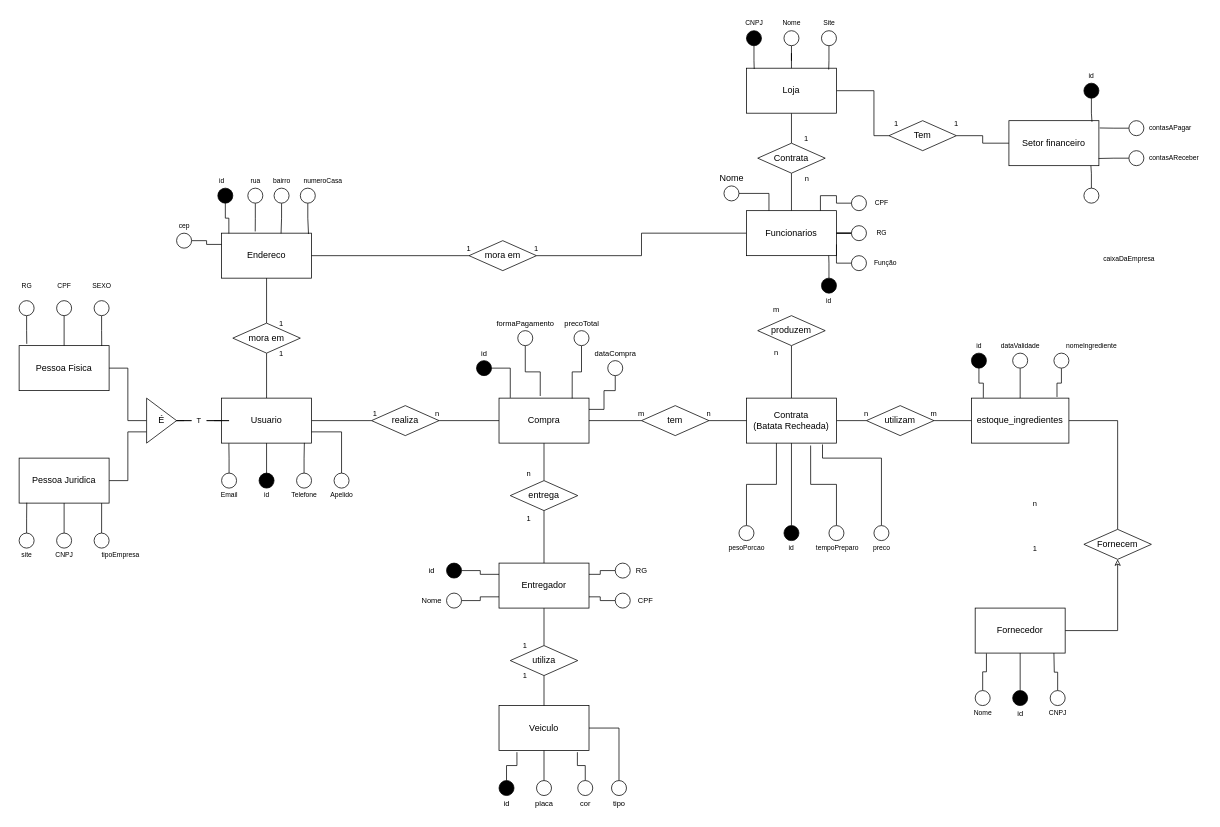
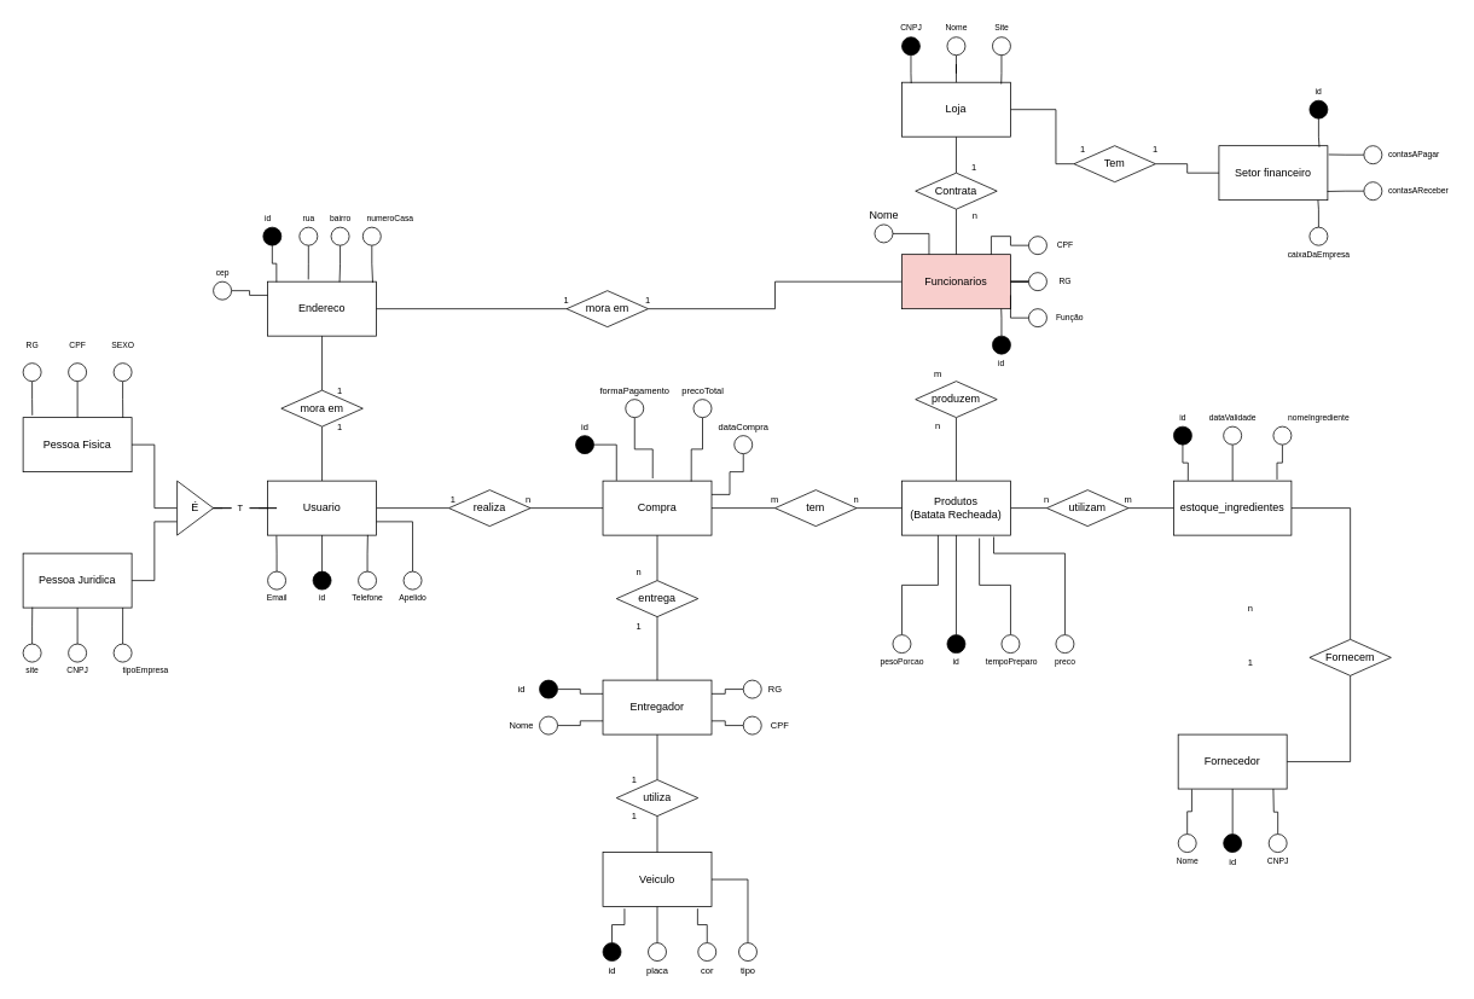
- <mxCell id="3" value="Funcionarios" style="rounded=0;whiteSpace=wrap;html=1;fillColor=#FFFFFF;" parent="1" vertex="1"><mxGeometry x="995" y="280" width="120" height="60" as="geometry" /></mxCell>
+ <mxCell id="3" value="Funcionarios" style="rounded=0;whiteSpace=wrap;html=1;fillColor=#f8cecc;" parent="1" vertex="1"><mxGeometry x="995" y="280" width="120" height="60" as="geometry" /></mxCell>
- <mxCell id="128" value="caixaDaEmpresa" style="text;html=1;align=center;verticalAlign=middle;resizable=0;points=[];autosize=1;strokeColor=none;fontSize=9;" parent="1" vertex="1"><mxGeometry x="1465" y="335" width="80" height="20" as="geometry" /></mxCell>
+ <mxCell id="128" value="caixaDaEmpresa" style="text;html=1;align=center;verticalAlign=middle;resizable=0;points=[];autosize=1;strokeColor=none;fontSize=9;" parent="1" vertex="1"><mxGeometry x="1415" y="270" width="80" height="20" as="geometry" /></mxCell>
- <mxCell id="18" value="Contrata&lt;br&gt;(Batata Recheada)" style="rounded=0;whiteSpace=wrap;html=1;" parent="1" vertex="1"><mxGeometry x="995" y="530" width="120" height="60" as="geometry" /></mxCell>
+ <mxCell id="18" value="Produtos&lt;br&gt;(Batata Recheada)" style="rounded=0;whiteSpace=wrap;html=1;" parent="1" vertex="1"><mxGeometry x="995" y="530" width="120" height="60" as="geometry" /></mxCell>
- <mxCell id="20" style="edgeStyle=orthogonalEdgeStyle;rounded=0;orthogonalLoop=1;jettySize=auto;html=1;endArrow=classic;endFill=0;" parent="1" source="21" target="38" edge="1"><mxGeometry relative="1" as="geometry" /></mxCell>
+ <mxCell id="20" style="edgeStyle=orthogonalEdgeStyle;rounded=0;orthogonalLoop=1;jettySize=auto;html=1;endArrow=none;endFill=0;" parent="1" source="21" target="38" edge="1"><mxGeometry relative="1" as="geometry" /></mxCell>
